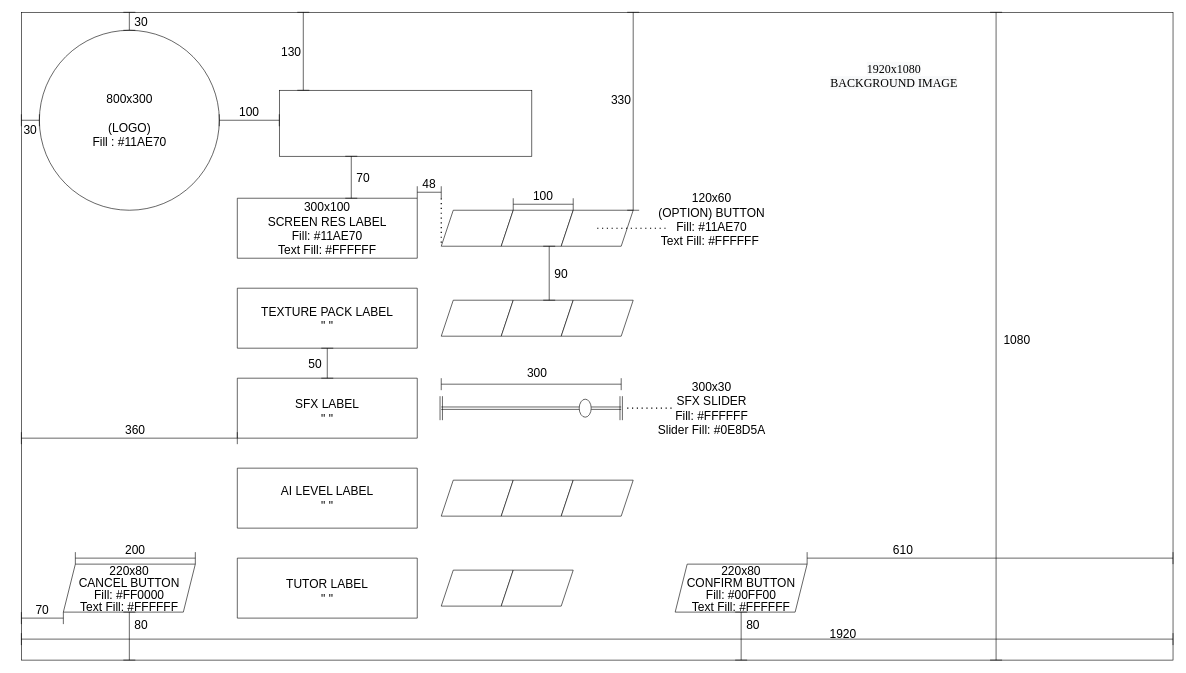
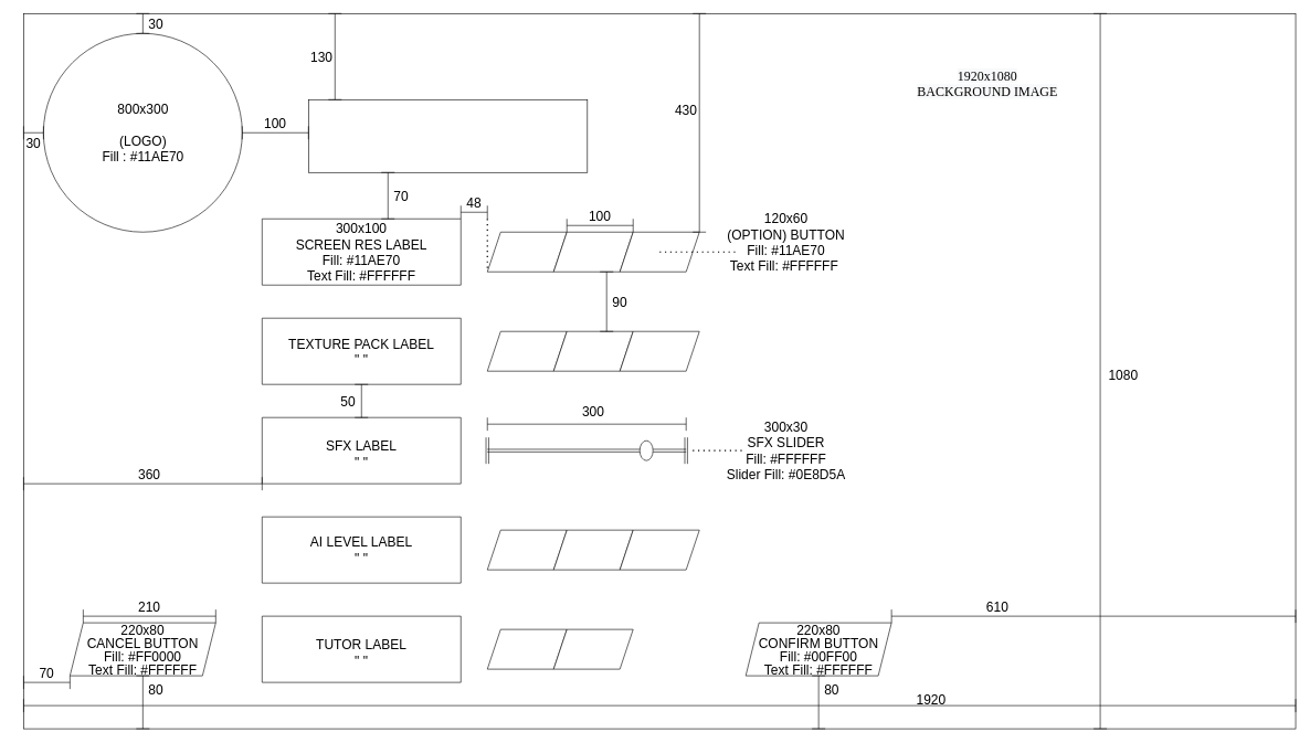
- <mxCell id="55" value="330" style="text;html=1;strokeColor=none;fillColor=none;align=center;verticalAlign=middle;whiteSpace=wrap;rounded=0;fontSize=20;" parent="1" vertex="1"><mxGeometry x="1005" y="150" width="60" height="30" as="geometry" /></mxCell>
+ <mxCell id="55" value="430" style="text;html=1;strokeColor=none;fillColor=none;align=center;verticalAlign=middle;whiteSpace=wrap;rounded=0;fontSize=20;" parent="1" vertex="1"><mxGeometry x="1005" y="150" width="60" height="30" as="geometry" /></mxCell>
- <mxCell id="64" value="200" style="text;html=1;strokeColor=none;fillColor=none;align=center;verticalAlign=middle;whiteSpace=wrap;rounded=0;fontSize=20;" parent="1" vertex="1"><mxGeometry x="195" y="900" width="60" height="30" as="geometry" /></mxCell>
+ <mxCell id="64" value="210" style="text;html=1;strokeColor=none;fillColor=none;align=center;verticalAlign=middle;whiteSpace=wrap;rounded=0;fontSize=20;" parent="1" vertex="1"><mxGeometry x="195" y="900" width="60" height="30" as="geometry" /></mxCell>
